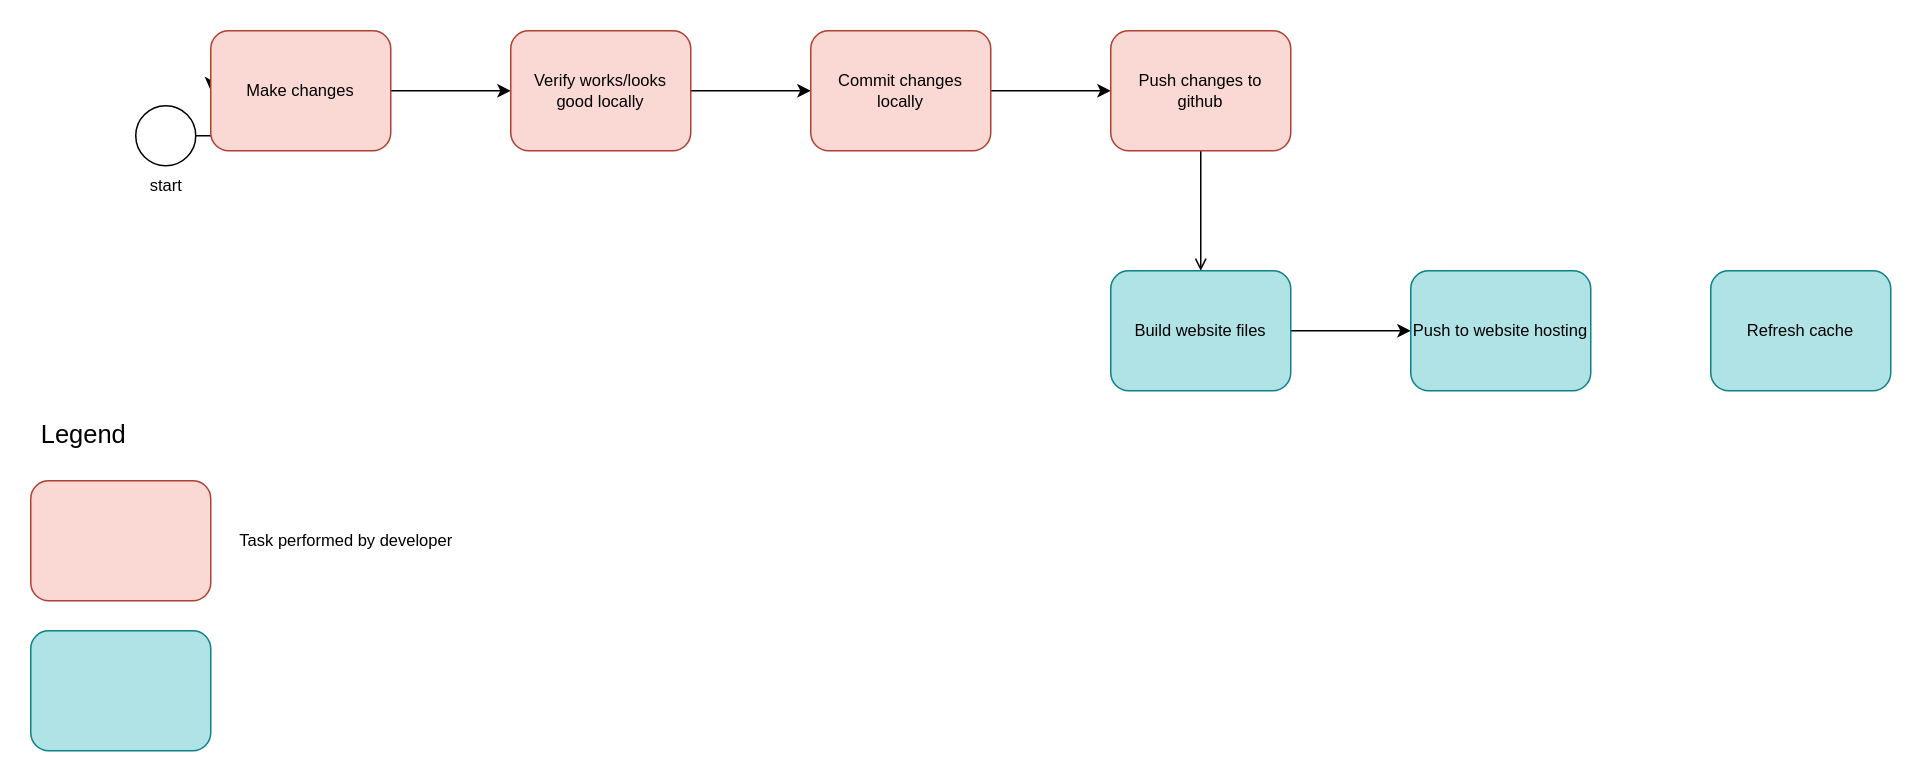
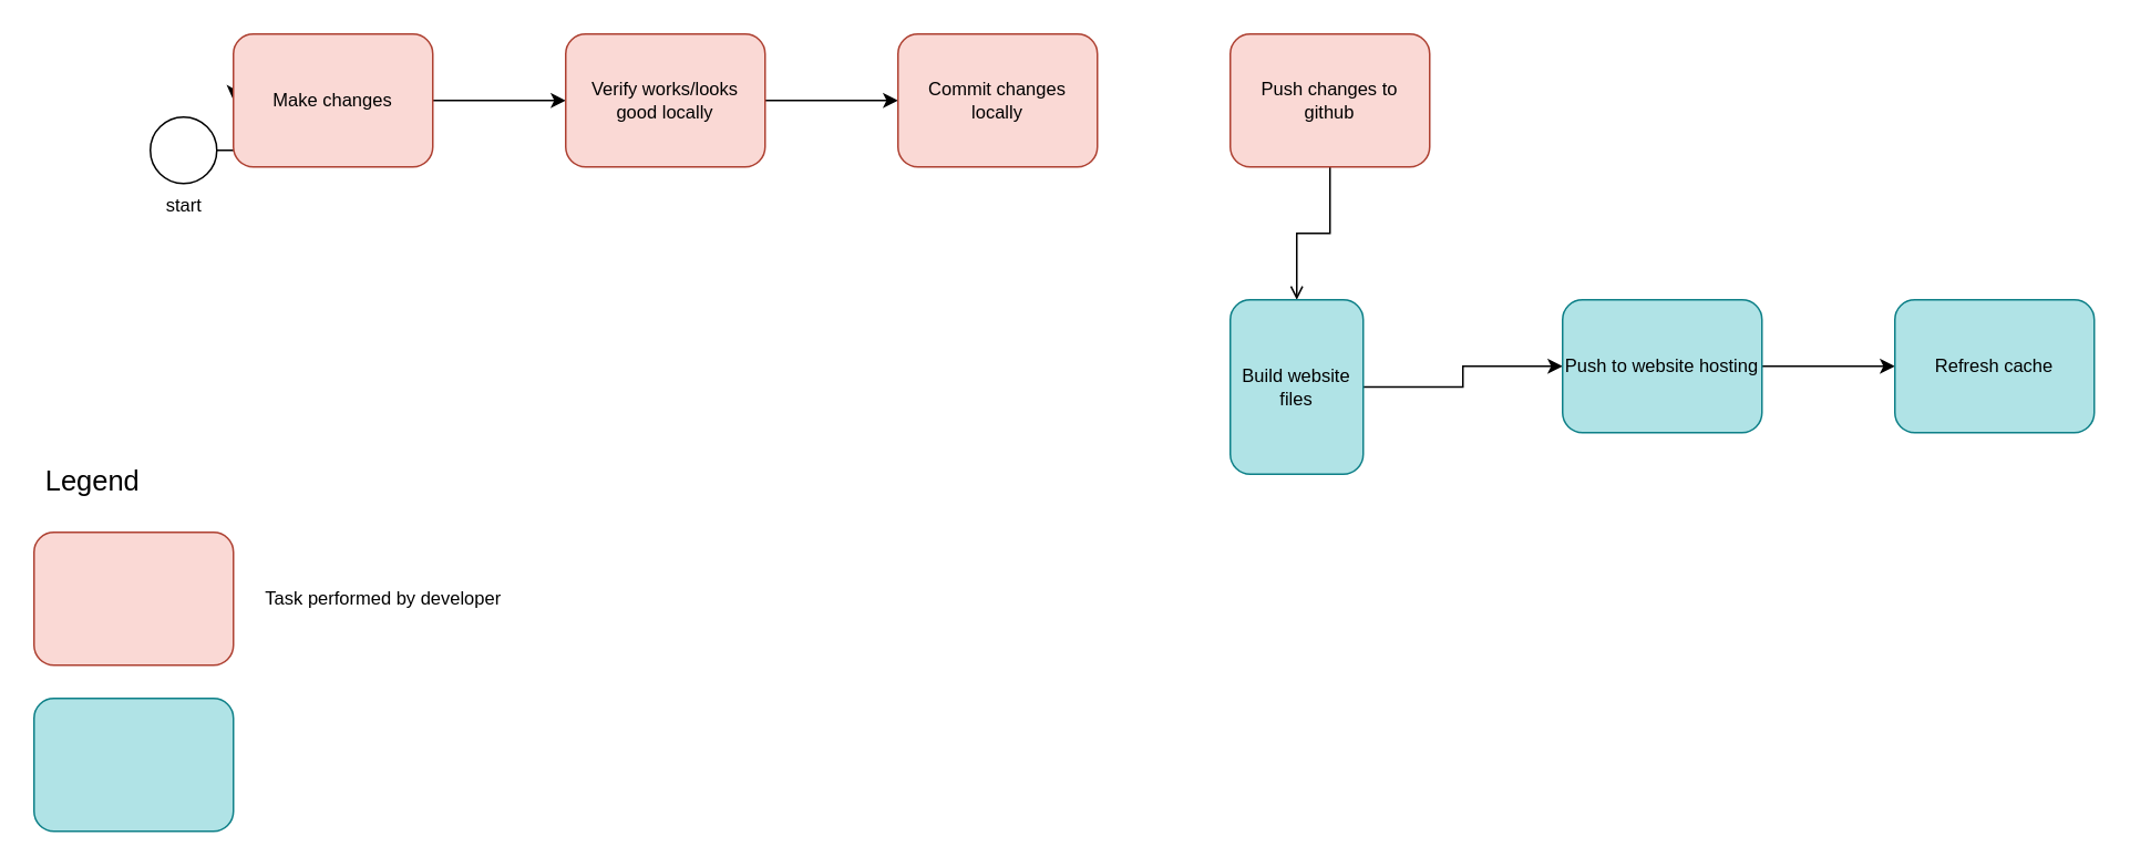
- <mxCell id="8" value="" style="edgeStyle=orthogonalEdgeStyle;rounded=0;orthogonalLoop=1;jettySize=auto;html=1;strokeWidth=1;fontSize=11;fontColor=#000000;" edge="1" parent="1" source="9" target="11"><mxGeometry relative="1" as="geometry" /></mxCell>
- <mxCell id="13" value="Build website files" style="shape=ext;rounded=1;html=1;whiteSpace=wrap;labelBackgroundColor=none;fillColor=#b0e3e6;fontSize=11;strokeColor=#0e8088;" vertex="1" parent="1"><mxGeometry x="740" y="180" width="120" height="80" as="geometry" /></mxCell>
+ <mxCell id="13" value="Build website files" style="shape=ext;rounded=1;html=1;whiteSpace=wrap;labelBackgroundColor=none;fillColor=#b0e3e6;fontSize=11;strokeColor=#0e8088;" vertex="1" parent="1"><mxGeometry x="740" y="180" width="80" height="105" as="geometry" /></mxCell>
+ <mxCell id="14" value="" style="edgeStyle=orthogonalEdgeStyle;rounded=0;orthogonalLoop=1;jettySize=auto;html=1;strokeWidth=1;fontSize=11;fontColor=#000000;" edge="1" parent="1" source="15" target="16"><mxGeometry relative="1" as="geometry" /></mxCell>
